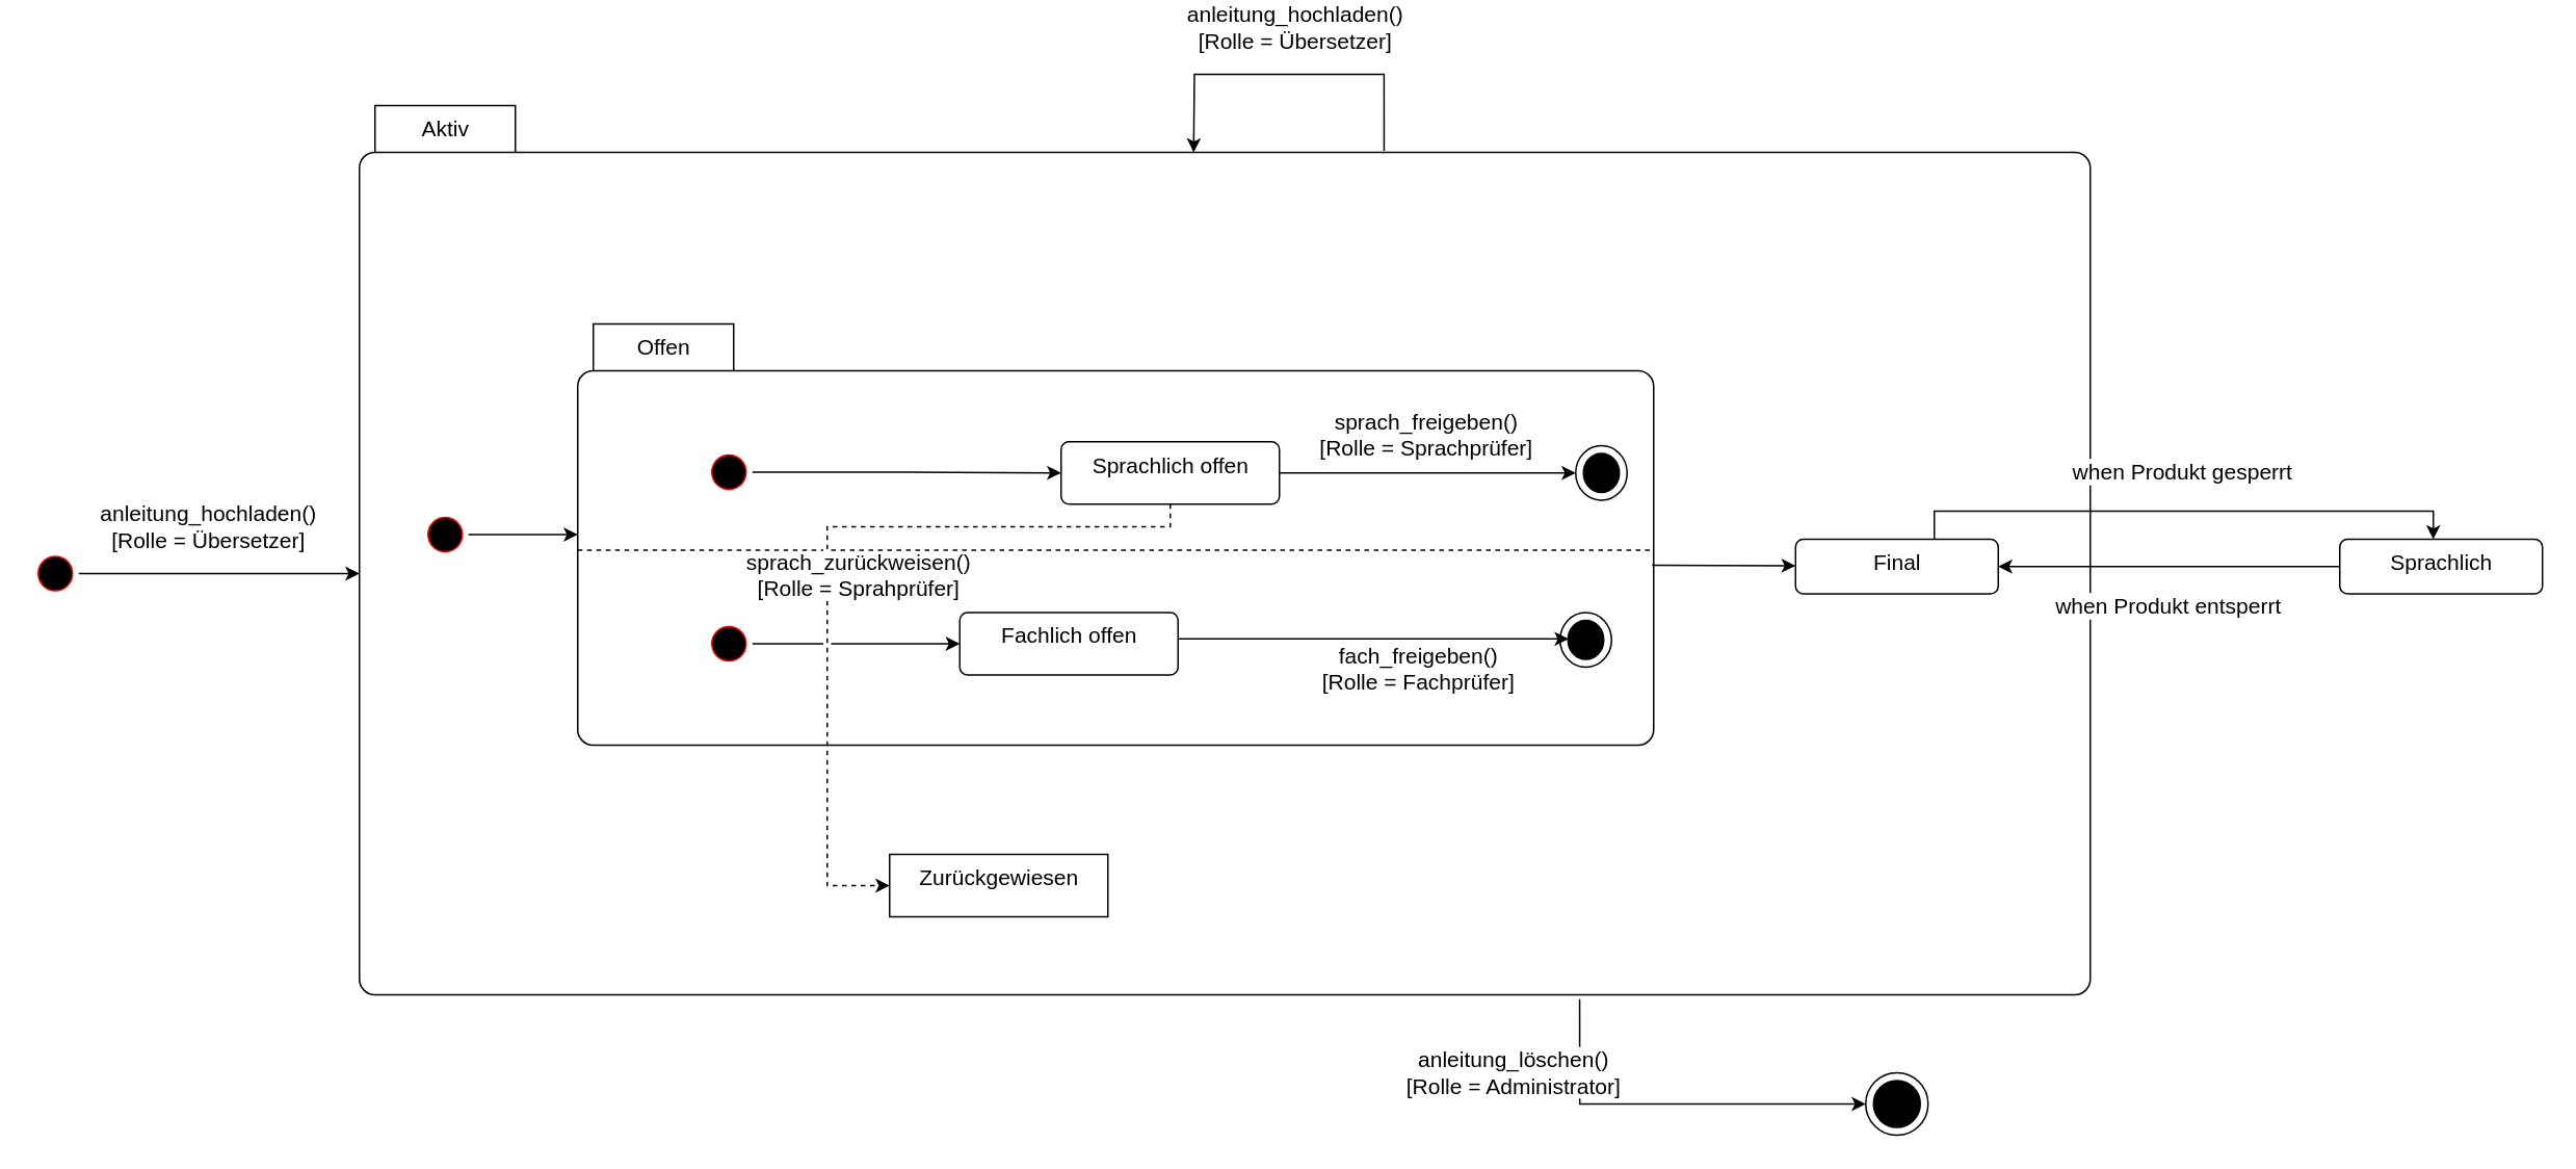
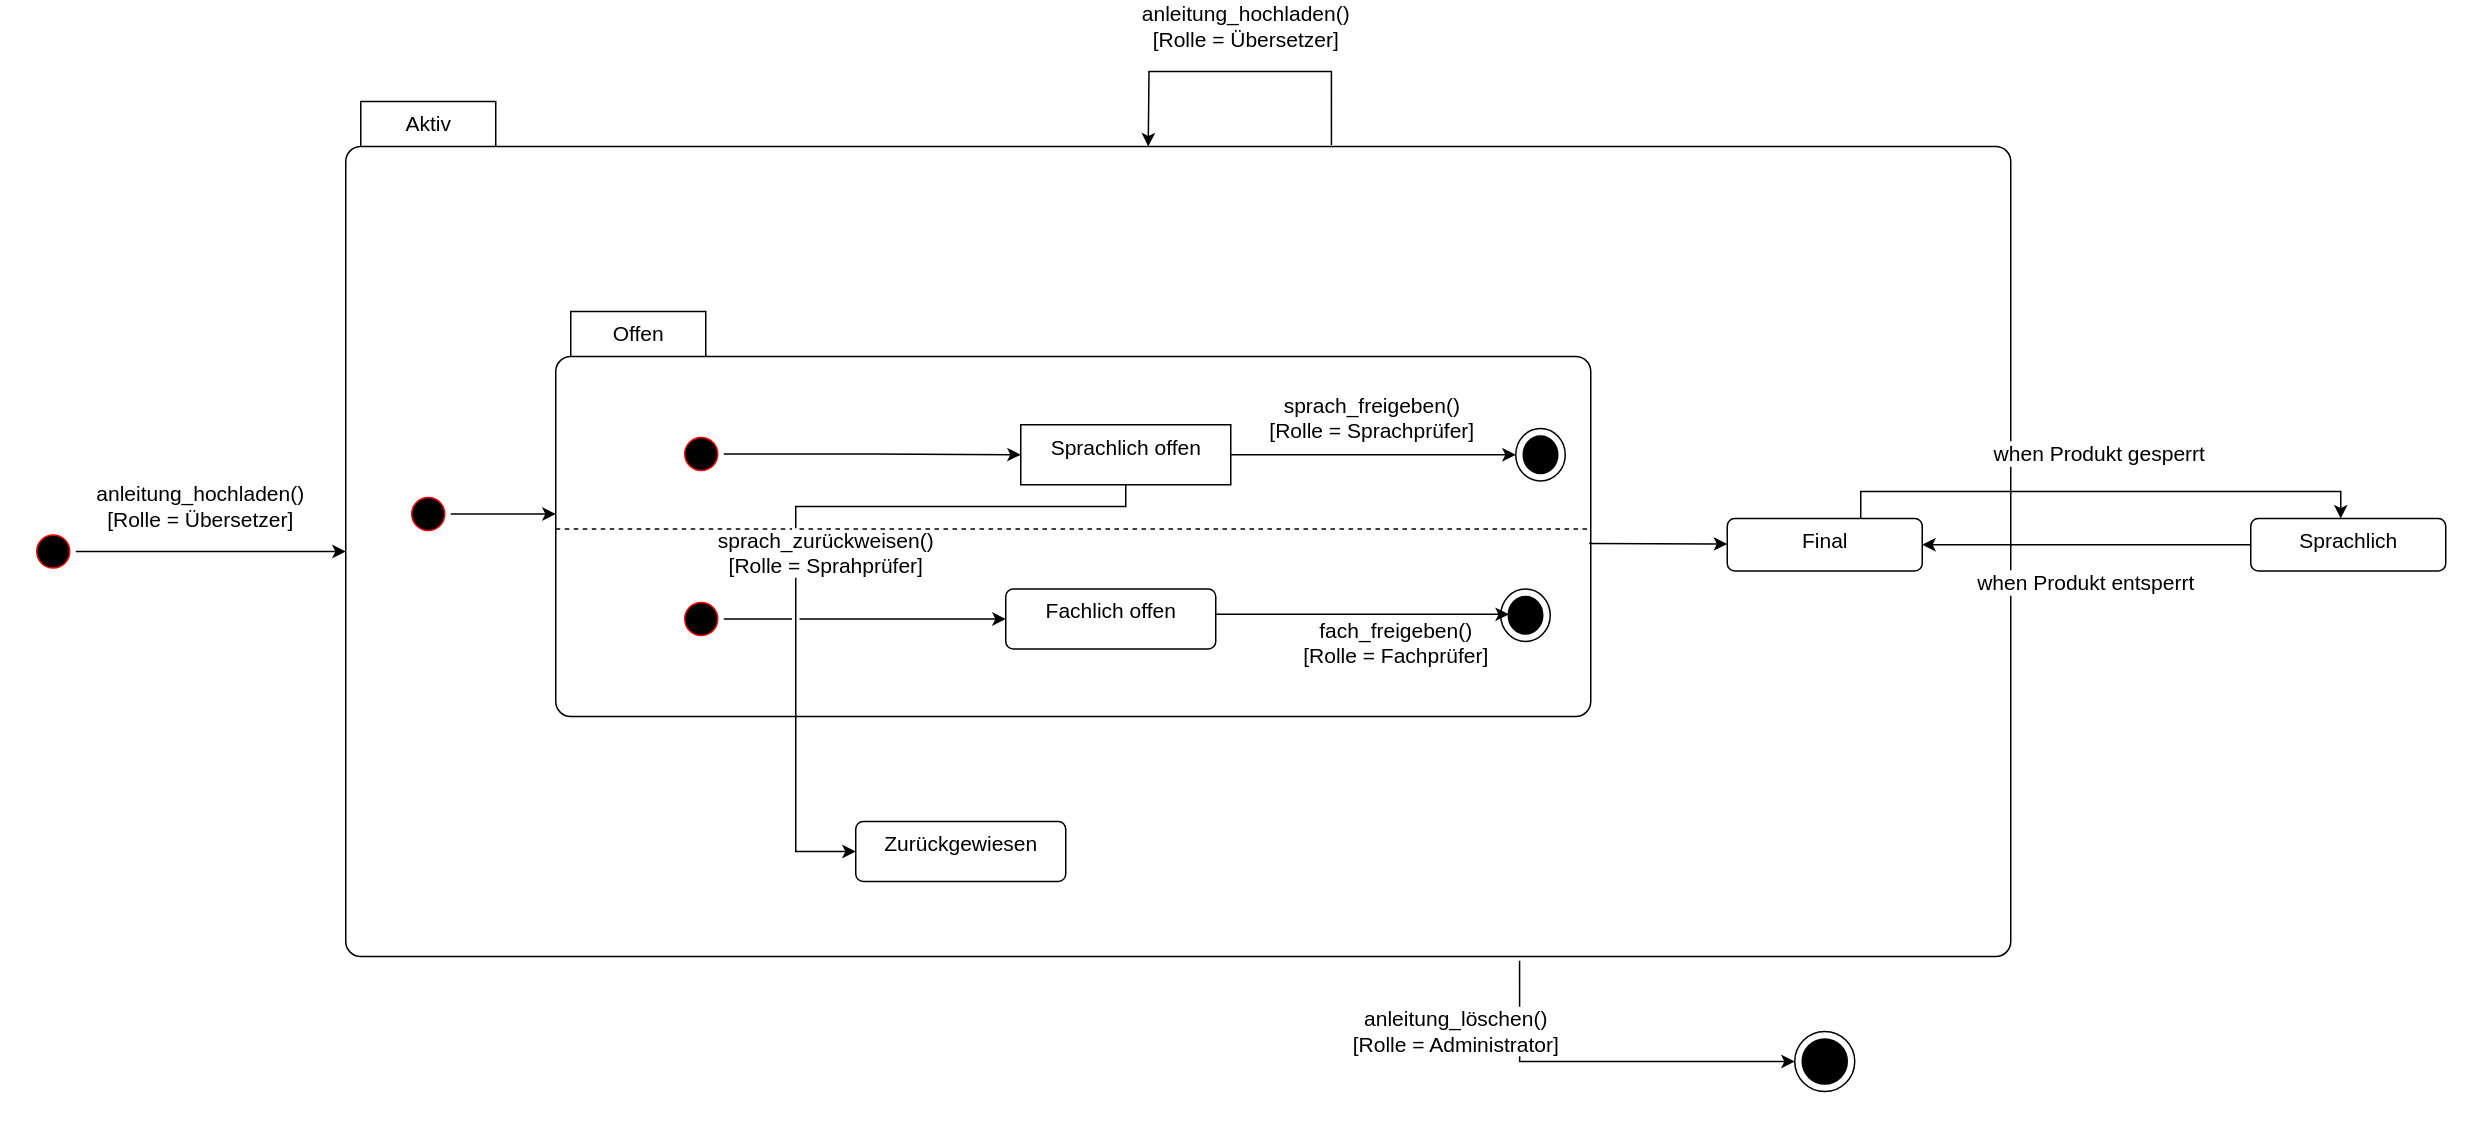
- <mxCell id="10" value="Sprachlich offen" style="html=1;align=center;verticalAlign=top;rounded=1;absoluteArcSize=1;arcSize=10;dashed=0;fontSize=14;" parent="1" vertex="1"><mxGeometry x="680" y="235.5" width="140" height="40" as="geometry" /></mxCell>
+ <mxCell id="10" value="Sprachlich offen" style="html=1;align=center;verticalAlign=top;absoluteArcSize=1;arcSize=10;dashed=0;fontSize=14;rounded=0;" parent="1" vertex="1"><mxGeometry x="680" y="235.5" width="140" height="40" as="geometry" /></mxCell>
- <mxCell id="9" value="sprach_zurückweisen()&lt;br&gt;[Rolle = Sprahprüfer]" style="edgeStyle=orthogonalEdgeStyle;rounded=0;jumpStyle=gap;jumpSize=5;orthogonalLoop=1;jettySize=auto;html=1;fontSize=14;dashed=1;" parent="1" source="10" target="20" edge="1"><mxGeometry x="0.049" y="20" relative="1" as="geometry"><Array as="points"><mxPoint x="750" y="290" /><mxPoint x="530" y="290" /><mxPoint x="530" y="520" /></Array><mxPoint as="offset" /></mxGeometry></mxCell>
+ <mxCell id="9" value="sprach_zurückweisen()&lt;br&gt;[Rolle = Sprahprüfer]" style="edgeStyle=orthogonalEdgeStyle;rounded=0;jumpStyle=gap;jumpSize=5;orthogonalLoop=1;jettySize=auto;html=1;fontSize=14;" parent="1" source="10" target="20" edge="1"><mxGeometry x="0.049" y="20" relative="1" as="geometry"><Array as="points"><mxPoint x="750" y="290" /><mxPoint x="530" y="290" /><mxPoint x="530" y="520" /></Array><mxPoint as="offset" /></mxGeometry></mxCell>
- <mxCell id="19" value="Fachlich offen" style="html=1;align=center;verticalAlign=top;rounded=1;absoluteArcSize=1;arcSize=10;dashed=0;fontSize=14;" parent="1" vertex="1"><mxGeometry x="615" y="345" width="140" height="40" as="geometry" /></mxCell>
+ <mxCell id="19" value="Fachlich offen" style="html=1;align=center;verticalAlign=top;rounded=1;absoluteArcSize=1;arcSize=10;dashed=0;fontSize=14;" parent="1" vertex="1"><mxGeometry x="670" y="345" width="140" height="40" as="geometry" /></mxCell>
- <mxCell id="20" value="Zurückgewiesen" style="html=1;align=center;verticalAlign=top;absoluteArcSize=1;arcSize=10;dashed=0;fontSize=14;rounded=0;" parent="1" vertex="1"><mxGeometry x="570" y="500" width="140" height="40" as="geometry" /></mxCell>
+ <mxCell id="20" value="Zurückgewiesen" style="html=1;align=center;verticalAlign=top;rounded=1;absoluteArcSize=1;arcSize=10;dashed=0;fontSize=14;" parent="1" vertex="1"><mxGeometry x="570" y="500" width="140" height="40" as="geometry" /></mxCell>
